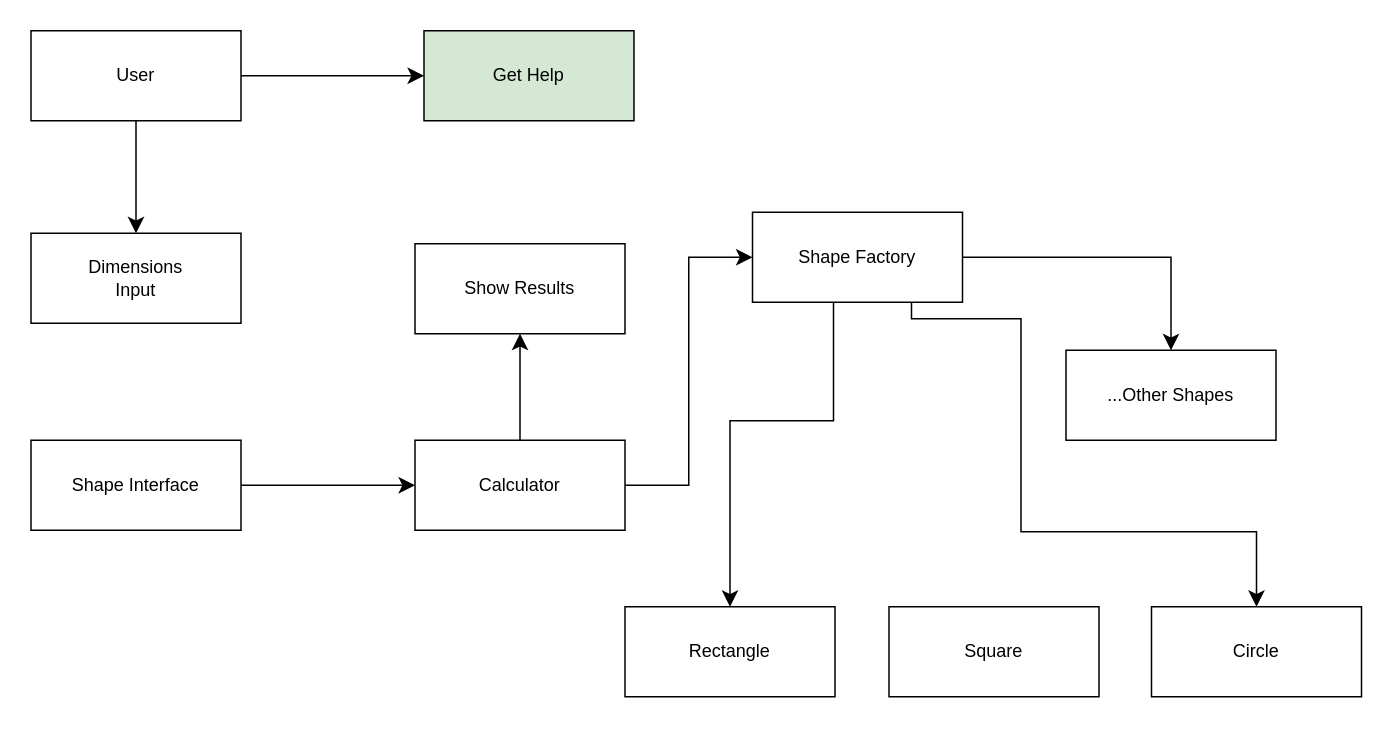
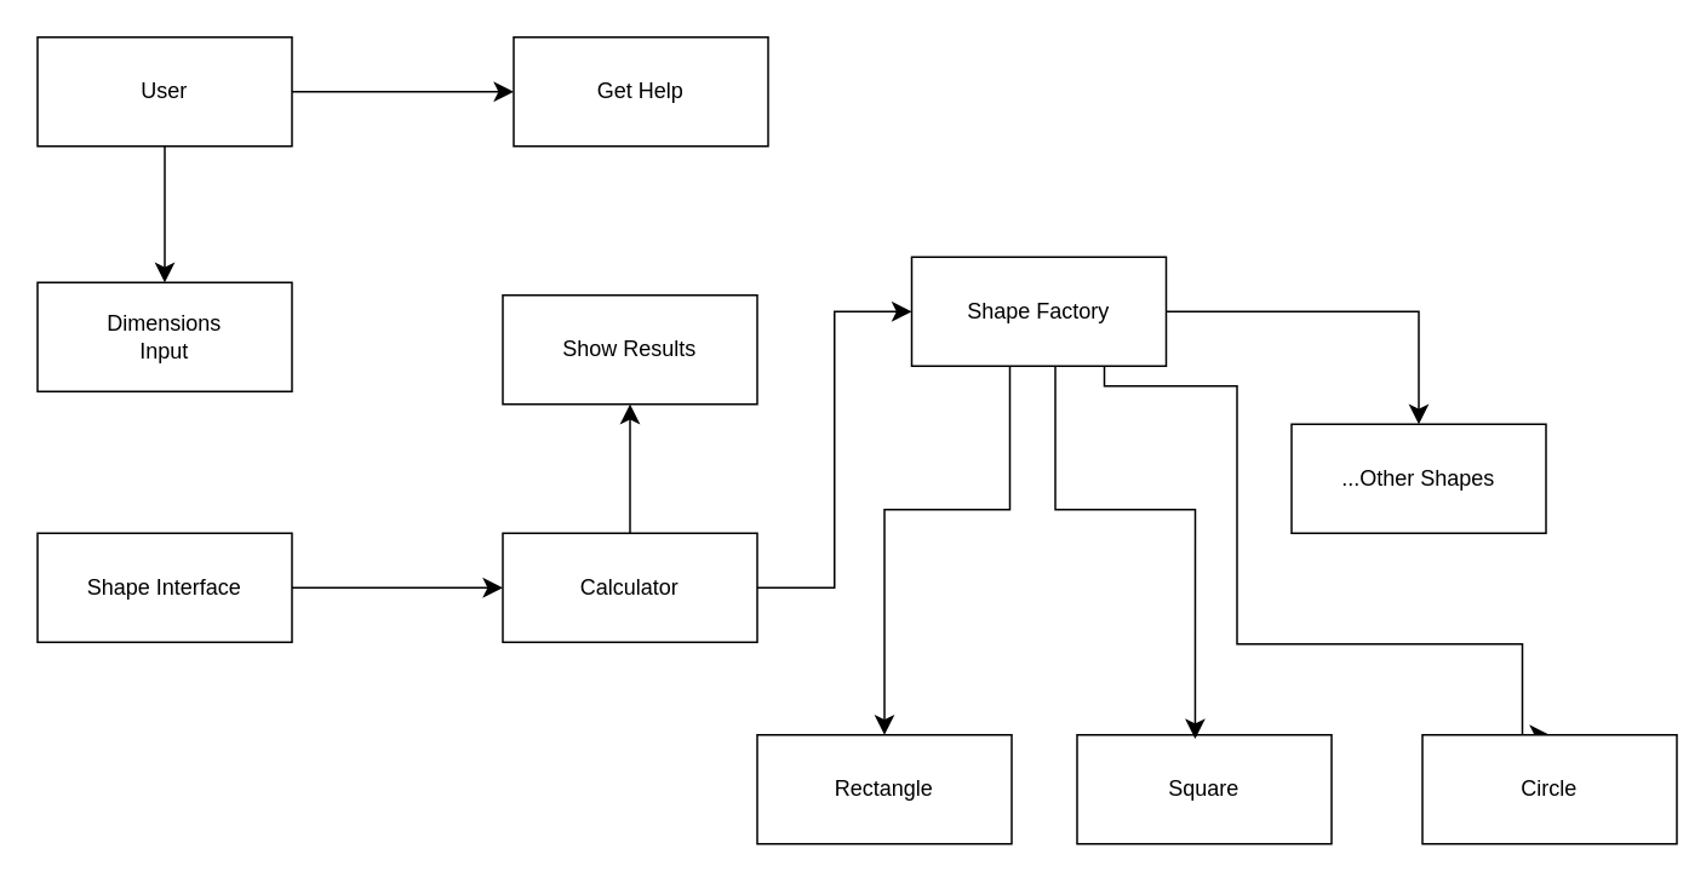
- <mxCell id="18" value="Get Help" style="rounded=0;whiteSpace=wrap;html=1;fillColor=#d5e8d4;" vertex="1" parent="1"><mxGeometry x="282" y="20" width="140" height="60" as="geometry" /></mxCell>
+ <mxCell id="18" value="Get Help" style="rounded=0;whiteSpace=wrap;html=1;" vertex="1" parent="1"><mxGeometry x="282" y="20" width="140" height="60" as="geometry" /></mxCell>
+ <mxCell id="20" style="edgeStyle=orthogonalEdgeStyle;rounded=0;orthogonalLoop=1;jettySize=auto;html=1;entryX=0.464;entryY=0.036;entryDx=0;entryDy=0;entryPerimeter=0;fontSize=12;startSize=8;endSize=8;" edge="1" parent="1" source="14" target="15"><mxGeometry relative="1" as="geometry"><Array as="points"><mxPoint x="580" y="280" /><mxPoint x="657" y="280" /></Array></mxGeometry></mxCell>
- <mxCell id="17" value="Circle" style="rounded=0;whiteSpace=wrap;html=1;" vertex="1" parent="1"><mxGeometry x="767" y="404" width="140" height="60" as="geometry" /></mxCell>
+ <mxCell id="17" value="Circle" style="rounded=0;whiteSpace=wrap;html=1;" vertex="1" parent="1"><mxGeometry x="782" y="404" width="140" height="60" as="geometry" /></mxCell>
